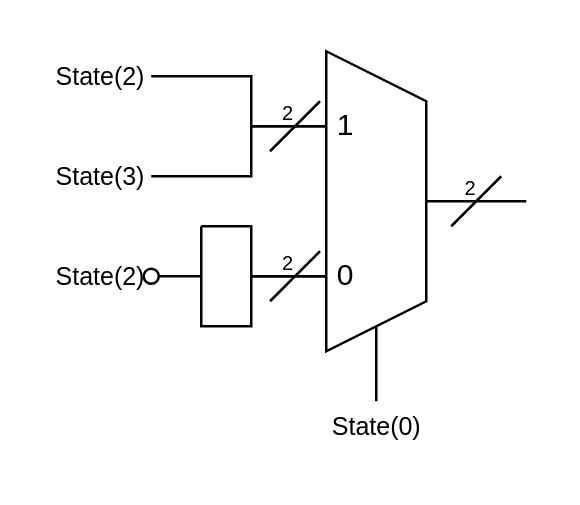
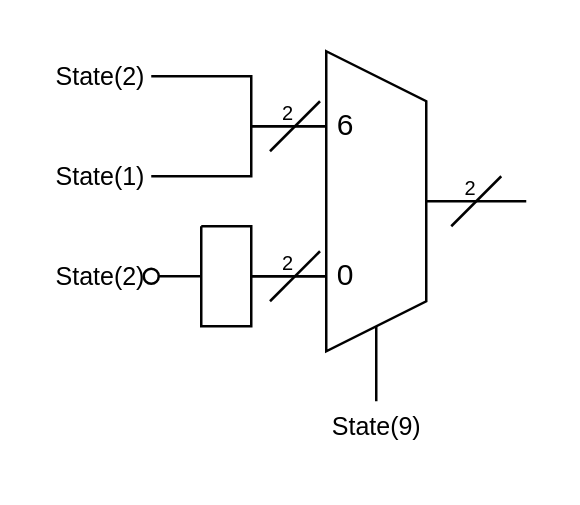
- <mxCell id="17" value="1" style="text;html=1;align=center;verticalAlign=middle;whiteSpace=wrap;rounded=0;" vertex="1" parent="1"><mxGeometry x="127.5" y="40" width="20" height="20" as="geometry" /></mxCell>
+ <mxCell id="17" value="6" style="text;html=1;align=center;verticalAlign=middle;whiteSpace=wrap;rounded=0;" vertex="1" parent="1"><mxGeometry x="127.5" y="40" width="20" height="20" as="geometry" /></mxCell>
- <mxCell id="7" value="State(3)" style="text;html=1;align=center;verticalAlign=middle;whiteSpace=wrap;rounded=0;fontSize=10;" vertex="1" parent="1"><mxGeometry x="20" y="60" width="40" height="20" as="geometry" /></mxCell>
+ <mxCell id="7" value="State(1)" style="text;html=1;align=center;verticalAlign=middle;whiteSpace=wrap;rounded=0;fontSize=10;" vertex="1" parent="1"><mxGeometry x="20" y="60" width="40" height="20" as="geometry" /></mxCell>
- <mxCell id="10" value="State(0)" style="text;html=1;align=center;verticalAlign=middle;whiteSpace=wrap;rounded=0;fontSize=10;" vertex="1" parent="1"><mxGeometry x="127.5" y="160" width="45" height="20" as="geometry" /></mxCell>
+ <mxCell id="10" value="State(9)" style="text;html=1;align=center;verticalAlign=middle;whiteSpace=wrap;rounded=0;fontSize=10;" vertex="1" parent="1"><mxGeometry x="127.5" y="160" width="45" height="20" as="geometry" /></mxCell>
